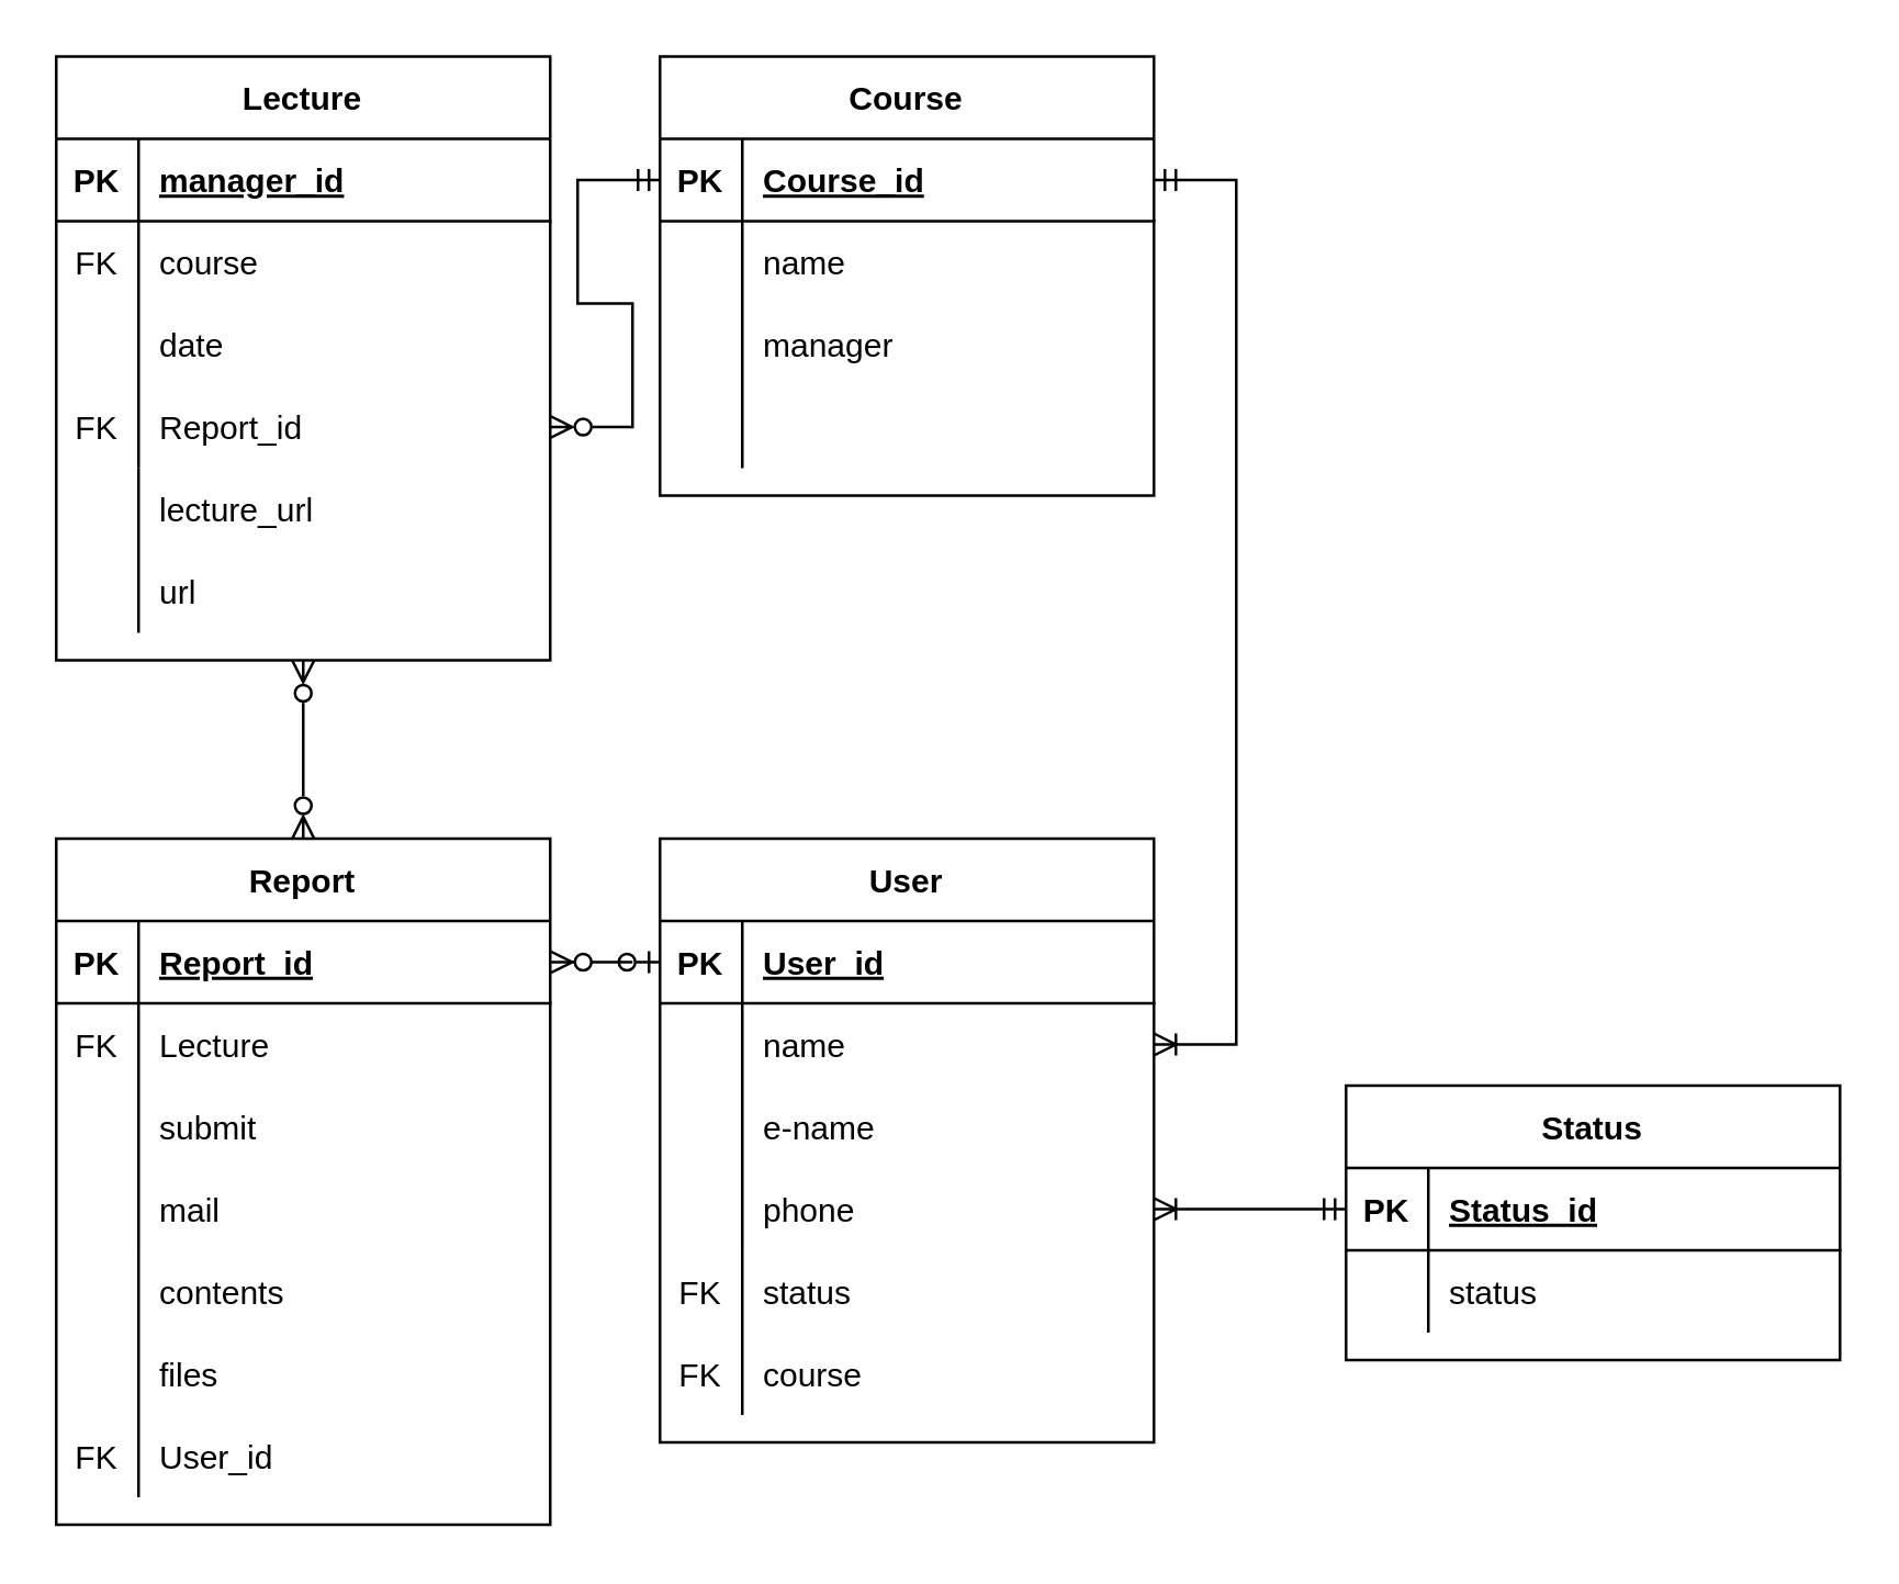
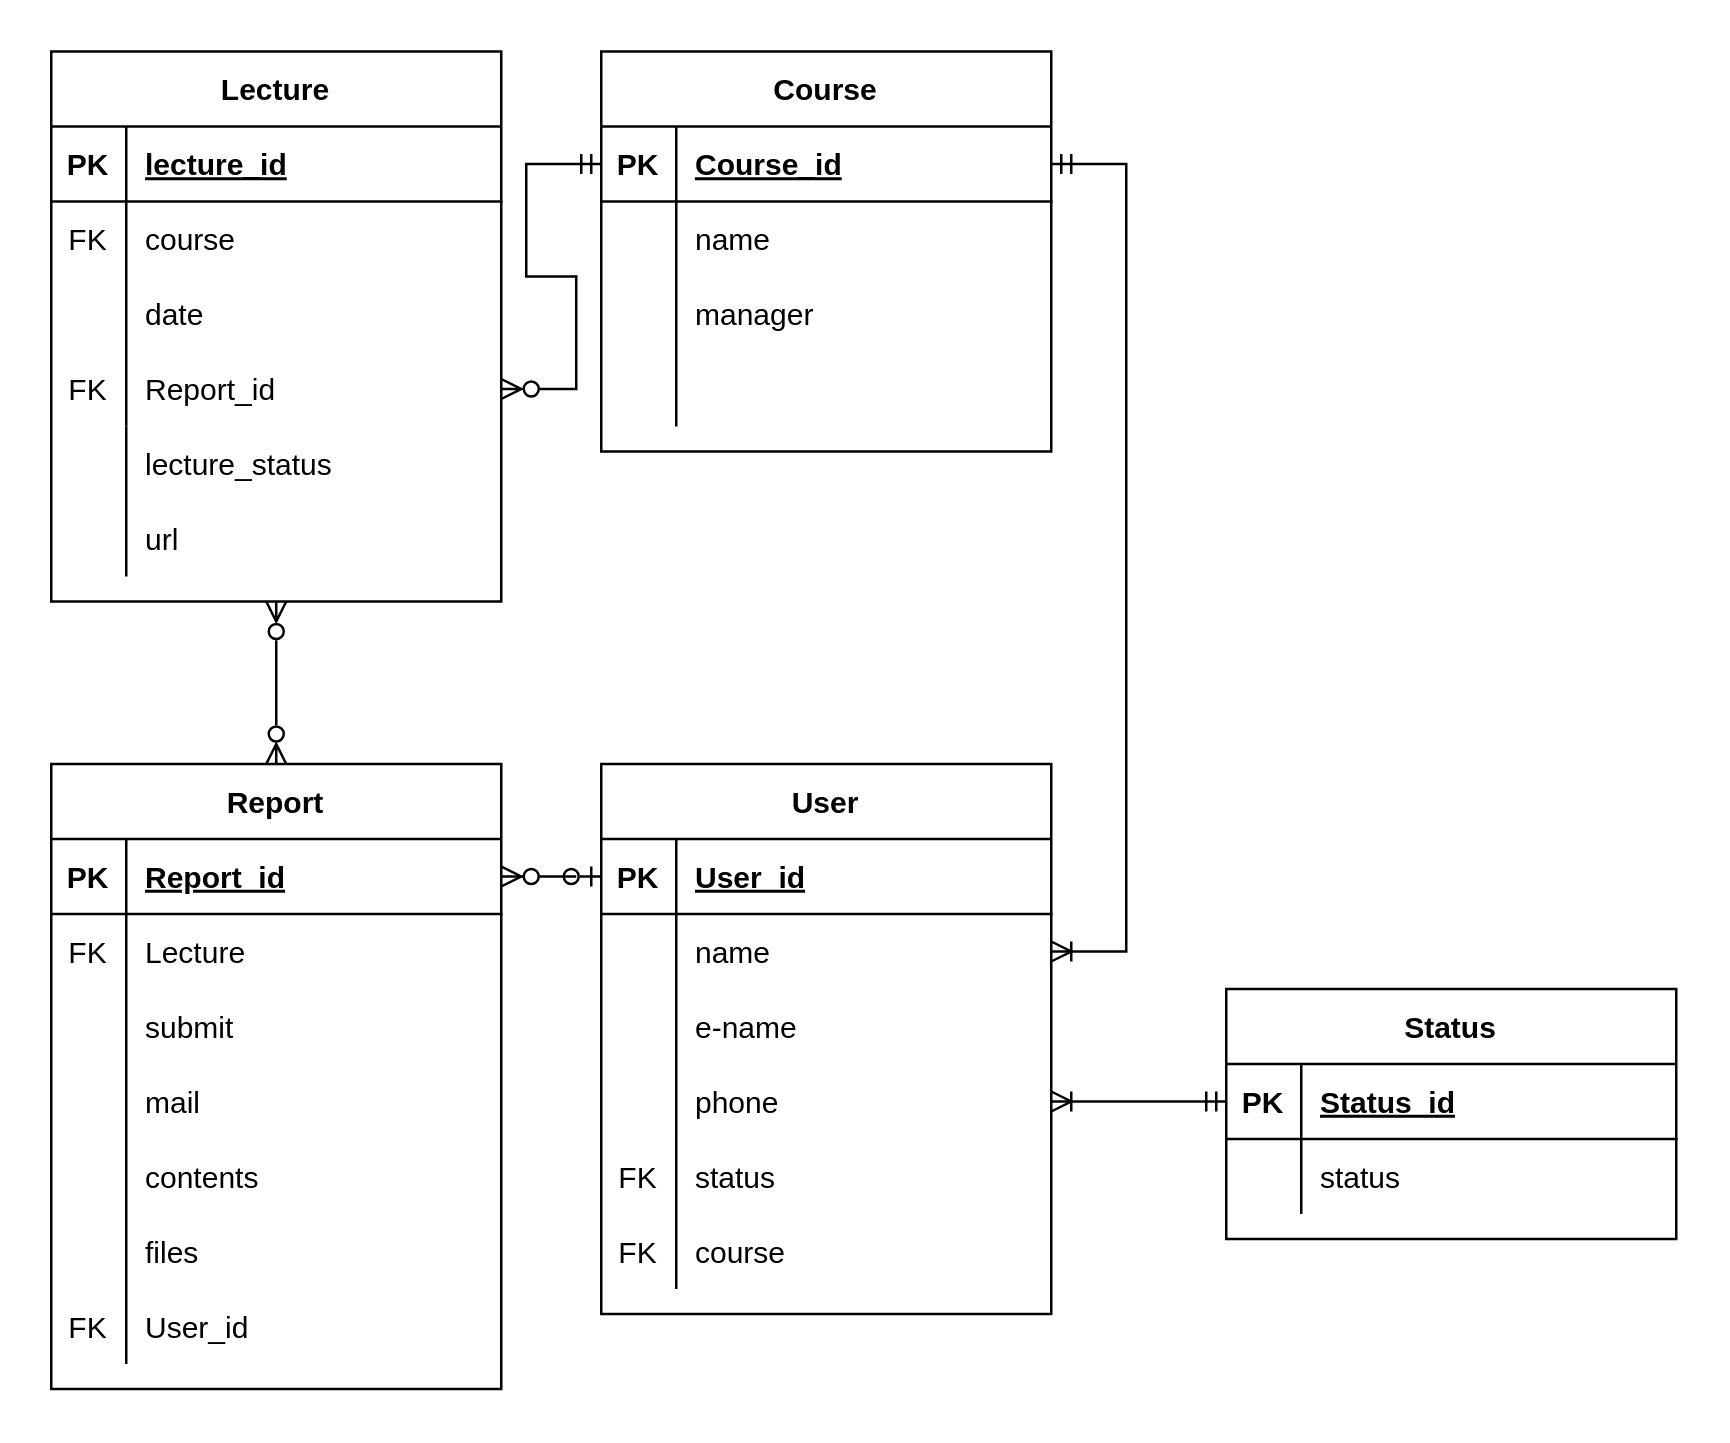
- <mxCell id="5" value="manager_id" style="shape=partialRectangle;connectable=0;fillColor=none;top=0;left=0;bottom=0;right=0;align=left;spacingLeft=6;fontStyle=5;overflow=hidden;" vertex="1" parent="3"><mxGeometry x="30" width="150" height="30" as="geometry"><mxRectangle width="150" height="30" as="alternateBounds" /></mxGeometry></mxCell>
+ <mxCell id="5" value="lecture_id" style="shape=partialRectangle;connectable=0;fillColor=none;top=0;left=0;bottom=0;right=0;align=left;spacingLeft=6;fontStyle=5;overflow=hidden;" vertex="1" parent="3"><mxGeometry x="30" width="150" height="30" as="geometry"><mxRectangle width="150" height="30" as="alternateBounds" /></mxGeometry></mxCell>
- <mxCell id="70" value="lecture_url" style="shape=partialRectangle;connectable=0;fillColor=none;top=0;left=0;bottom=0;right=0;align=left;spacingLeft=6;overflow=hidden;" vertex="1" parent="1"><mxGeometry x="50" y="170" width="150" height="30" as="geometry"><mxRectangle width="150" height="30" as="alternateBounds" /></mxGeometry></mxCell>
+ <mxCell id="70" value="lecture_status" style="shape=partialRectangle;connectable=0;fillColor=none;top=0;left=0;bottom=0;right=0;align=left;spacingLeft=6;overflow=hidden;" vertex="1" parent="1"><mxGeometry x="50" y="170" width="150" height="30" as="geometry"><mxRectangle width="150" height="30" as="alternateBounds" /></mxGeometry></mxCell>
